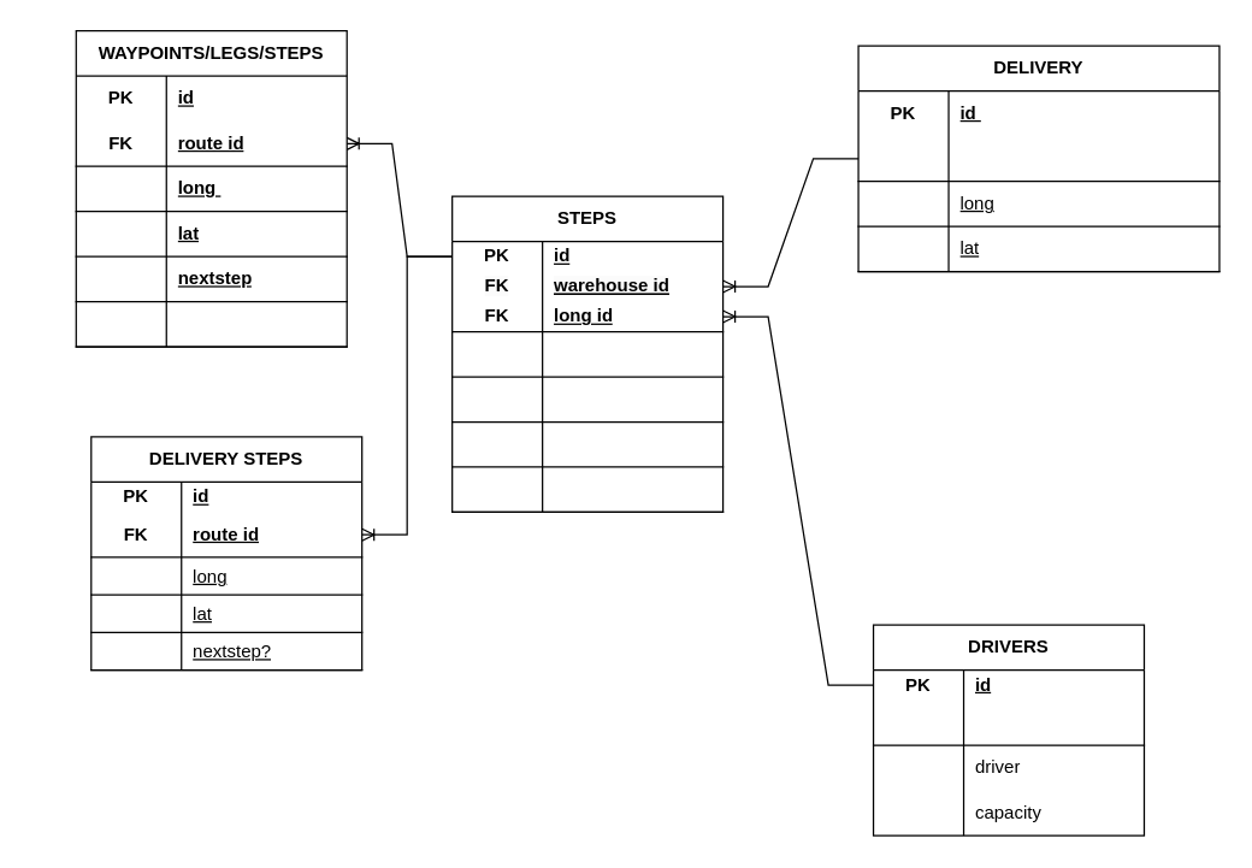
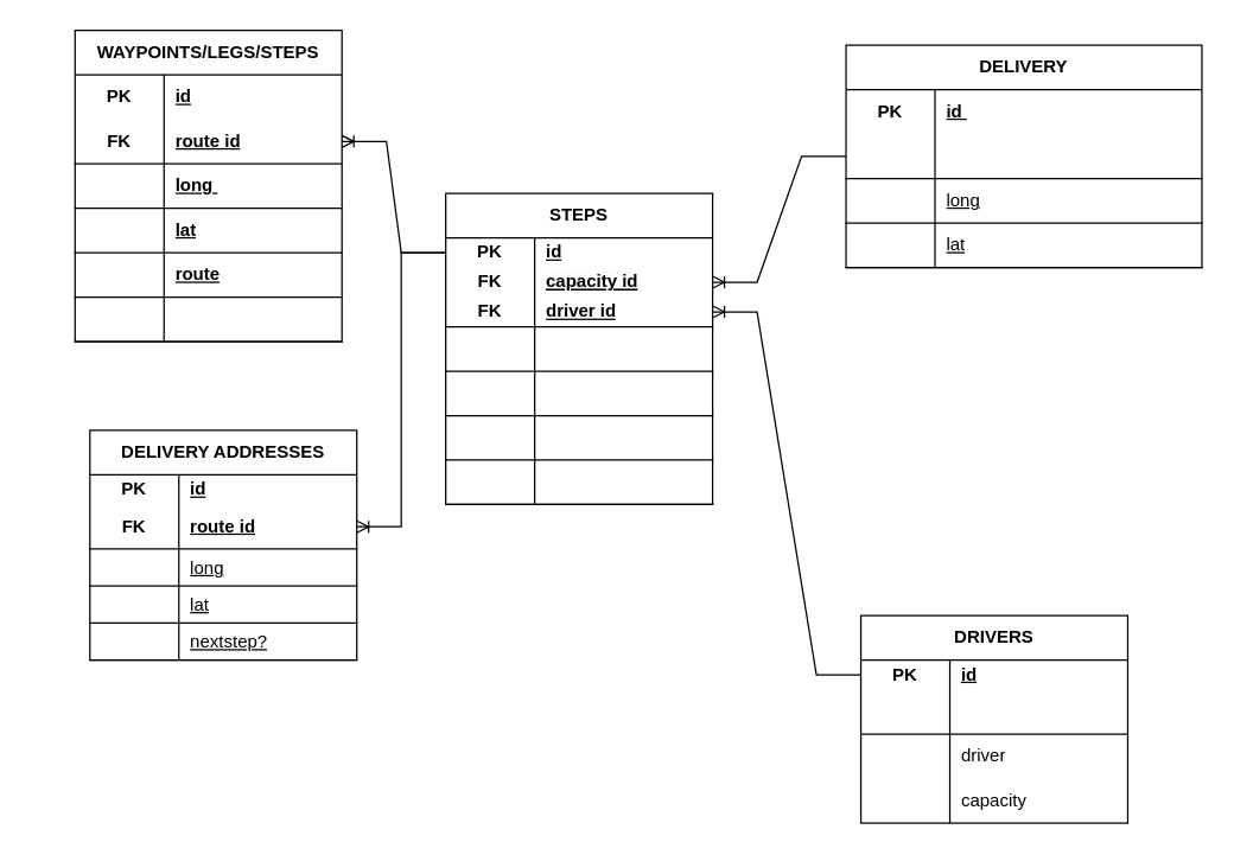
- <mxCell id="39" value="nextstep" style="shape=partialRectangle;connectable=0;fillColor=none;top=0;left=0;bottom=0;right=0;align=left;spacingLeft=6;fontStyle=5;overflow=hidden;html=1;whiteSpace=wrap;" vertex="1" parent="37"><mxGeometry x="60" width="120" height="30" as="geometry"><mxRectangle width="120" height="30" as="alternateBounds" /></mxGeometry></mxCell>
+ <mxCell id="39" value="route" style="shape=partialRectangle;connectable=0;fillColor=none;top=0;left=0;bottom=0;right=0;align=left;spacingLeft=6;fontStyle=5;overflow=hidden;html=1;whiteSpace=wrap;" vertex="1" parent="37"><mxGeometry x="60" width="120" height="30" as="geometry"><mxRectangle width="120" height="30" as="alternateBounds" /></mxGeometry></mxCell>
- <mxCell id="8" value="&lt;meta charset=&quot;utf-8&quot;&gt;&lt;span style=&quot;color: rgb(0, 0, 0); font-family: Helvetica; font-size: 12px; font-style: normal; font-variant-ligatures: normal; font-variant-caps: normal; font-weight: 700; letter-spacing: normal; orphans: 2; text-align: left; text-indent: 0px; text-transform: none; widows: 2; word-spacing: 0px; -webkit-text-stroke-width: 0px; background-color: rgb(251, 251, 251); text-decoration: underline; float: none; display: inline !important;&quot;&gt;warehouse id&lt;/span&gt;" style="shape=partialRectangle;connectable=0;fillColor=none;top=0;left=0;bottom=0;right=0;align=left;spacingLeft=6;fontStyle=5;overflow=hidden;html=1;whiteSpace=wrap;" vertex="1" parent="6"><mxGeometry x="60" width="120" height="20" as="geometry"><mxRectangle width="120" height="20" as="alternateBounds" /></mxGeometry></mxCell>
+ <mxCell id="8" value="&lt;meta charset=&quot;utf-8&quot;&gt;&lt;span style=&quot;color: rgb(0, 0, 0); font-family: Helvetica; font-size: 12px; font-style: normal; font-variant-ligatures: normal; font-variant-caps: normal; font-weight: 700; letter-spacing: normal; orphans: 2; text-align: left; text-indent: 0px; text-transform: none; widows: 2; word-spacing: 0px; -webkit-text-stroke-width: 0px; background-color: rgb(251, 251, 251); text-decoration: underline; float: none; display: inline !important;&quot;&gt;capacity id&lt;/span&gt;" style="shape=partialRectangle;connectable=0;fillColor=none;top=0;left=0;bottom=0;right=0;align=left;spacingLeft=6;fontStyle=5;overflow=hidden;html=1;whiteSpace=wrap;" vertex="1" parent="6"><mxGeometry x="60" width="120" height="20" as="geometry"><mxRectangle width="120" height="20" as="alternateBounds" /></mxGeometry></mxCell>
- <mxCell id="11" value="long id" style="shape=partialRectangle;connectable=0;fillColor=none;top=0;left=0;bottom=0;right=0;align=left;spacingLeft=6;fontStyle=5;overflow=hidden;html=1;whiteSpace=wrap;" parent="9" vertex="1"><mxGeometry x="60" width="120" height="20" as="geometry"><mxRectangle width="120" height="20" as="alternateBounds" /></mxGeometry></mxCell>
+ <mxCell id="11" value="driver id" style="shape=partialRectangle;connectable=0;fillColor=none;top=0;left=0;bottom=0;right=0;align=left;spacingLeft=6;fontStyle=5;overflow=hidden;html=1;whiteSpace=wrap;" parent="9" vertex="1"><mxGeometry x="60" width="120" height="20" as="geometry"><mxRectangle width="120" height="20" as="alternateBounds" /></mxGeometry></mxCell>
- <mxCell id="75" value="DELIVERY STEPS" style="shape=table;startSize=30;container=1;collapsible=1;childLayout=tableLayout;fixedRows=1;rowLines=0;fontStyle=1;align=center;resizeLast=1;html=1;whiteSpace=wrap;" parent="1" vertex="1"><mxGeometry x="60" y="290" width="180" height="155" as="geometry" /></mxCell>
+ <mxCell id="75" value="DELIVERY ADDRESSES" style="shape=table;startSize=30;container=1;collapsible=1;childLayout=tableLayout;fixedRows=1;rowLines=0;fontStyle=1;align=center;resizeLast=1;html=1;whiteSpace=wrap;" parent="1" vertex="1"><mxGeometry x="60" y="290" width="180" height="155" as="geometry" /></mxCell>
